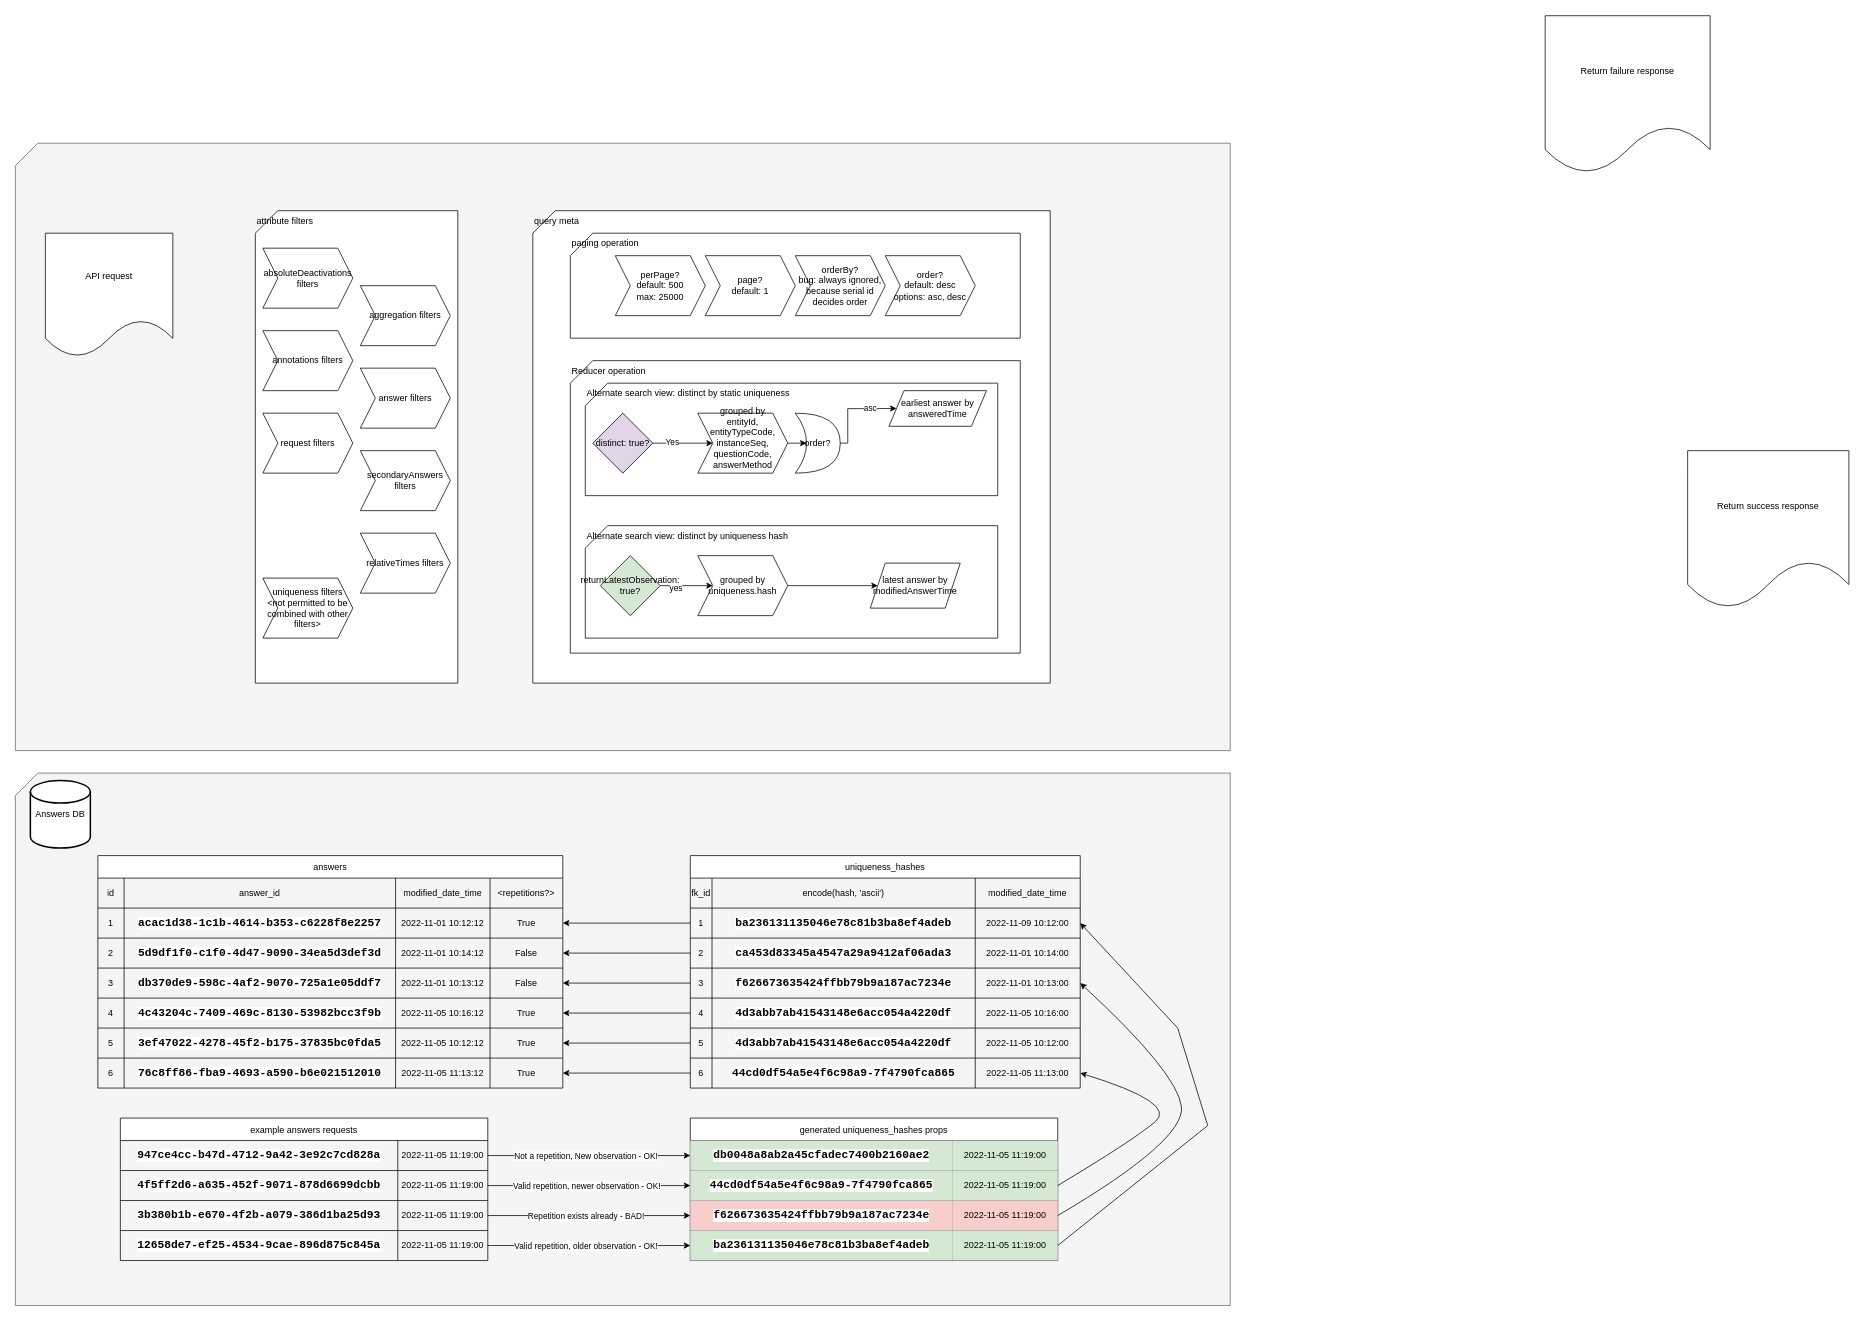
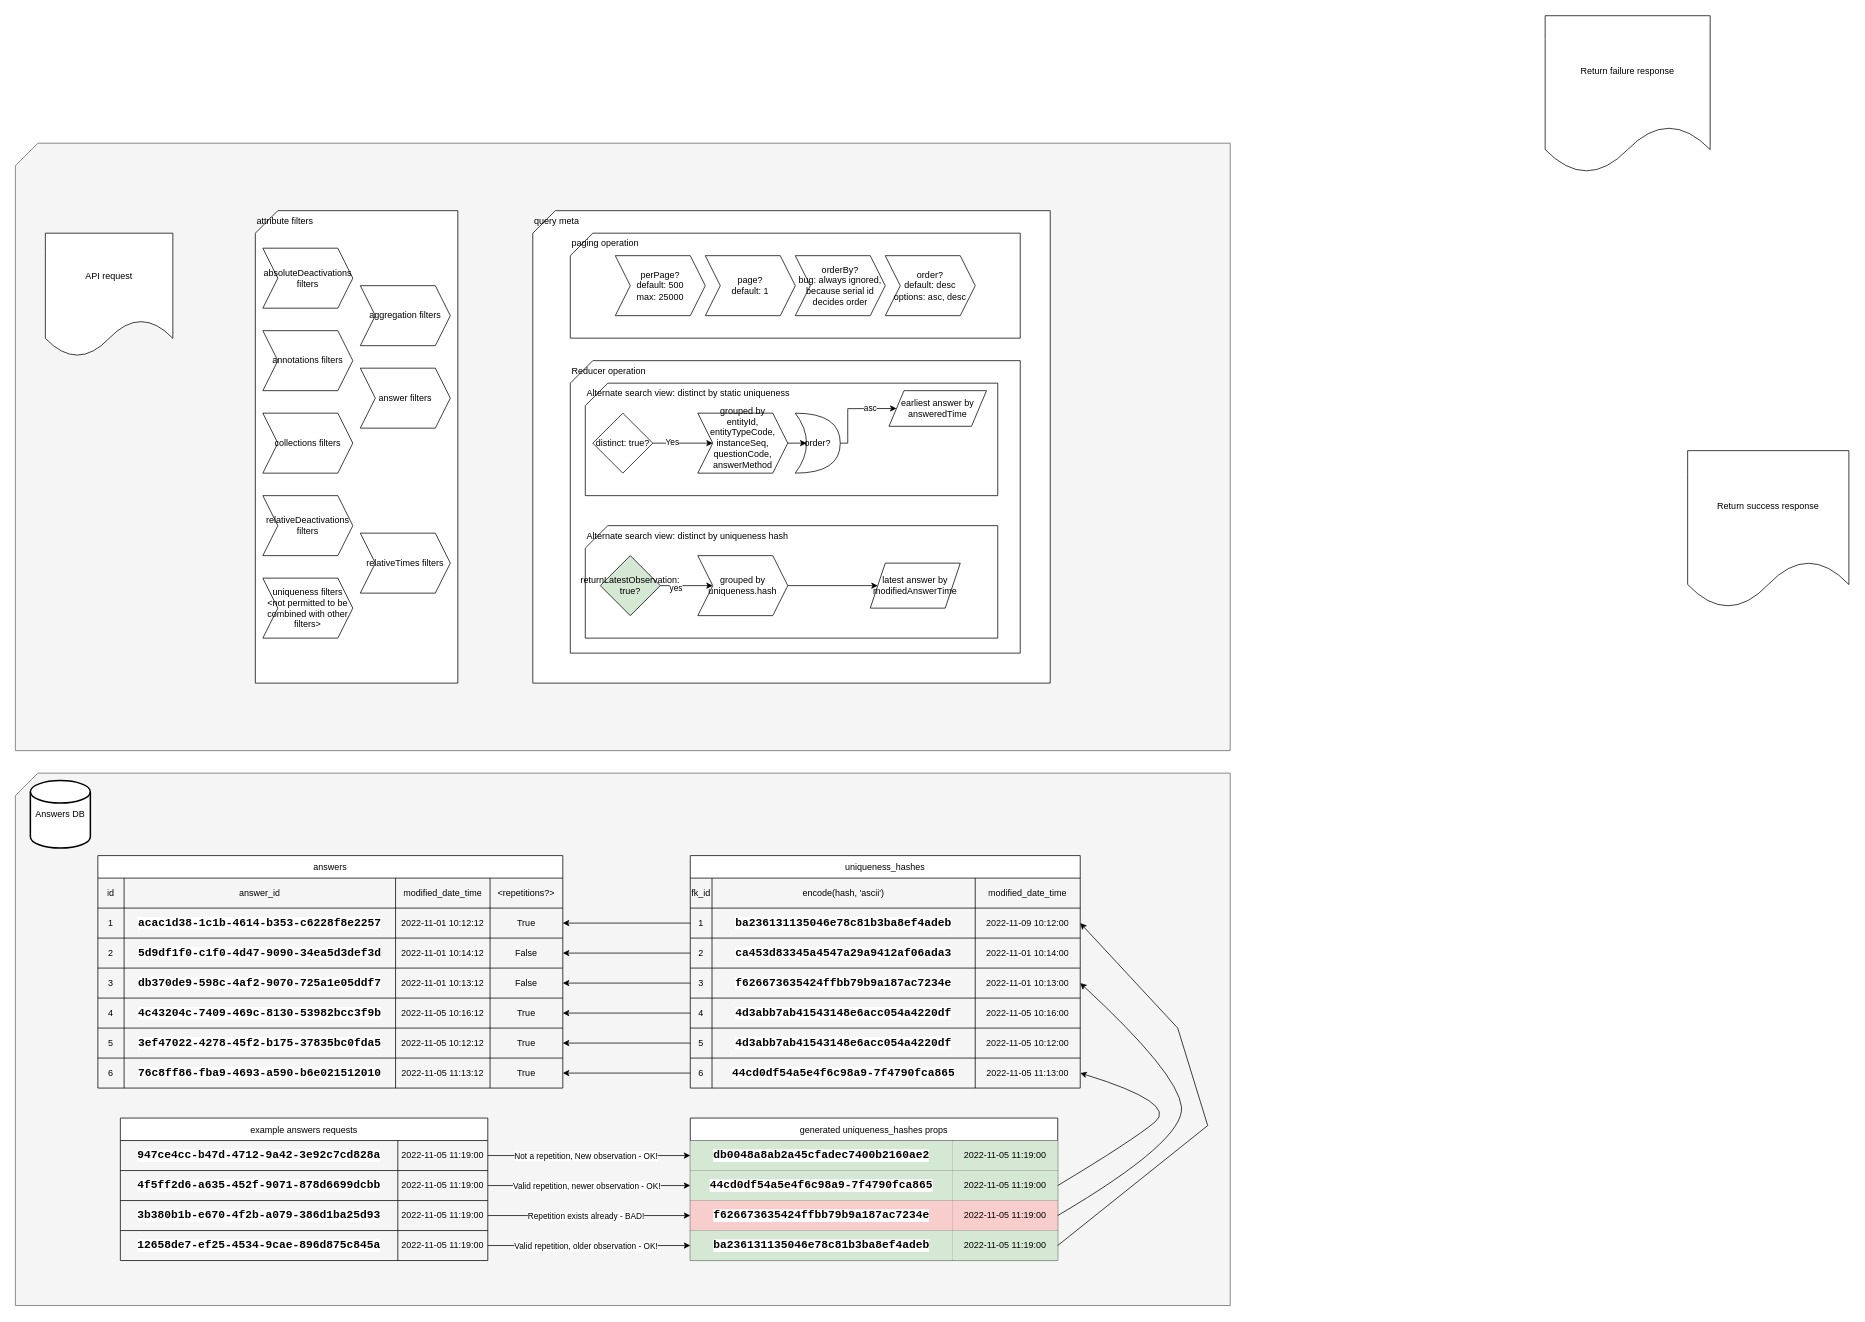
- <mxCell id="122" value="request filters" style="shape=step;perimeter=stepPerimeter;whiteSpace=wrap;html=1;fixedSize=1;" vertex="1" parent="116"><mxGeometry x="10" y="270" width="120" height="80" as="geometry" /></mxCell>
+ <mxCell id="122" value="collections filters" style="shape=step;perimeter=stepPerimeter;whiteSpace=wrap;html=1;fixedSize=1;" vertex="1" parent="116"><mxGeometry x="10" y="270" width="120" height="80" as="geometry" /></mxCell>
- <mxCell id="133" value="distinct: true?" style="rhombus;whiteSpace=wrap;html=1;fillColor=#e1d5e7;" vertex="1" parent="129"><mxGeometry x="30" y="70" width="80" height="80" as="geometry" /></mxCell>
+ <mxCell id="133" value="distinct: true?" style="rhombus;whiteSpace=wrap;html=1;" vertex="1" parent="129"><mxGeometry x="30" y="70" width="80" height="80" as="geometry" /></mxCell>
- <mxCell id="123" value="secondaryAnswers filters" style="shape=step;perimeter=stepPerimeter;whiteSpace=wrap;html=1;fixedSize=1;" vertex="1" parent="116"><mxGeometry x="140" y="320" width="120" height="80" as="geometry" /></mxCell>
+ <mxCell id="124" value="relativeDeactivations filters" style="shape=step;perimeter=stepPerimeter;whiteSpace=wrap;html=1;fixedSize=1;" vertex="1" parent="116"><mxGeometry x="10" y="380" width="120" height="80" as="geometry" /></mxCell>
